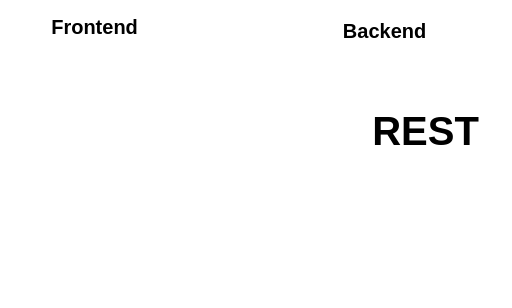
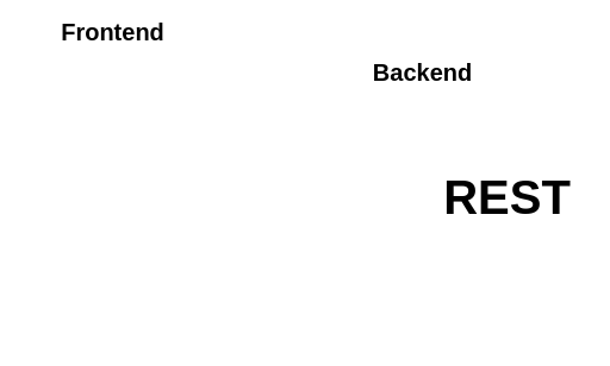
- <mxCell id="11" value="&lt;font style=&quot;font-size: 20px&quot;&gt;&lt;b&gt;Backend&lt;/b&gt;&lt;/font&gt;" style="text;html=1;strokeColor=none;fillColor=none;align=center;verticalAlign=middle;whiteSpace=wrap;rounded=0;" vertex="1" parent="9"><mxGeometry x="68.75" width="91.094" height="20" as="geometry" /></mxCell>
+ <mxCell id="11" value="&lt;font style=&quot;font-size: 20px&quot;&gt;&lt;b&gt;Backend&lt;/b&gt;&lt;/font&gt;" style="text;html=1;strokeColor=none;fillColor=none;align=center;verticalAlign=middle;whiteSpace=wrap;rounded=0;" vertex="1" parent="9"><mxGeometry x="38.75" y="30" width="91.094" height="20" as="geometry" /></mxCell>
- <mxCell id="12" value="&lt;font size=&quot;1&quot;&gt;&lt;b style=&quot;font-size: 40px&quot;&gt;REST&lt;/b&gt;&lt;/font&gt;" style="text;html=1;strokeColor=none;fillColor=none;align=center;verticalAlign=middle;whiteSpace=wrap;rounded=0;" vertex="1" parent="9"><mxGeometry x="109.996" y="100" width="91.094" height="20" as="geometry" /></mxCell>
+ <mxCell id="12" value="&lt;font size=&quot;1&quot;&gt;&lt;b style=&quot;font-size: 40px&quot;&gt;REST&lt;/b&gt;&lt;/font&gt;" style="text;html=1;strokeColor=none;fillColor=none;align=center;verticalAlign=middle;whiteSpace=wrap;rounded=0;" vertex="1" parent="9"><mxGeometry x="109.996" y="135" width="91.094" height="20" as="geometry" /></mxCell>
